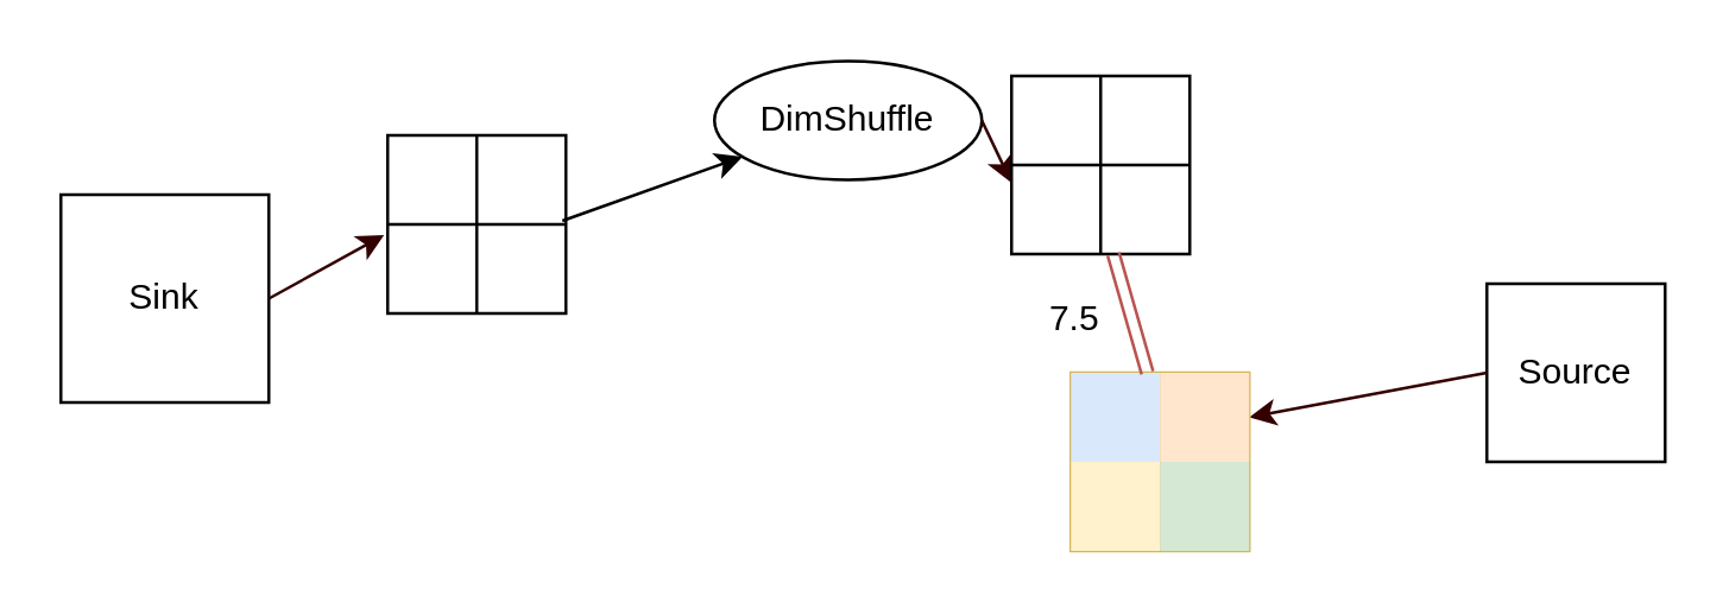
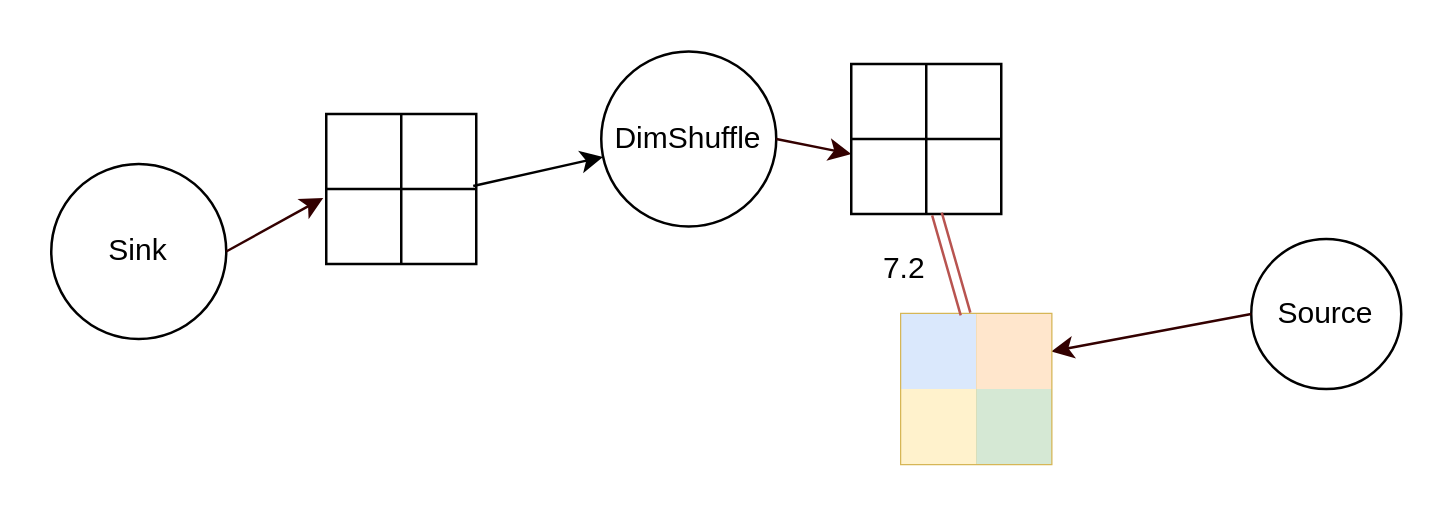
- <mxCell id="11" value="DimShuffle" style="ellipse;whiteSpace=wrap;html=1;" parent="1" vertex="1"><mxGeometry x="240" y="20" width="90" height="40" as="geometry" /></mxCell>
+ <mxCell id="11" value="DimShuffle" style="ellipse;whiteSpace=wrap;html=1;" parent="1" vertex="1"><mxGeometry x="240" y="20" width="70" height="70" as="geometry" /></mxCell>
- <mxCell id="2" value="Sink" style="whiteSpace=wrap;html=1;rounded=0;" parent="1" vertex="1"><mxGeometry x="20" y="65" width="70" height="70" as="geometry" /></mxCell>
+ <mxCell id="2" value="Sink" style="ellipse;whiteSpace=wrap;html=1;" parent="1" vertex="1"><mxGeometry x="20" y="65" width="70" height="70" as="geometry" /></mxCell>
- <mxCell id="31" value="7.5" style="text;html=1;align=center;verticalAlign=middle;resizable=0;points=[];autosize=1;" parent="1" vertex="1"><mxGeometry x="346" y="97" width="30" height="20" as="geometry" /></mxCell>
+ <mxCell id="31" value="7.2" style="text;html=1;align=center;verticalAlign=middle;resizable=0;points=[];autosize=1;" parent="1" vertex="1"><mxGeometry x="346" y="97" width="30" height="20" as="geometry" /></mxCell>
- <mxCell id="21" value="Source" style="whiteSpace=wrap;html=1;rounded=0;" parent="1" vertex="1"><mxGeometry x="500" y="95" width="60" height="60" as="geometry" /></mxCell>
+ <mxCell id="21" value="Source" style="ellipse;whiteSpace=wrap;html=1;" parent="1" vertex="1"><mxGeometry x="500" y="95" width="60" height="60" as="geometry" /></mxCell>
